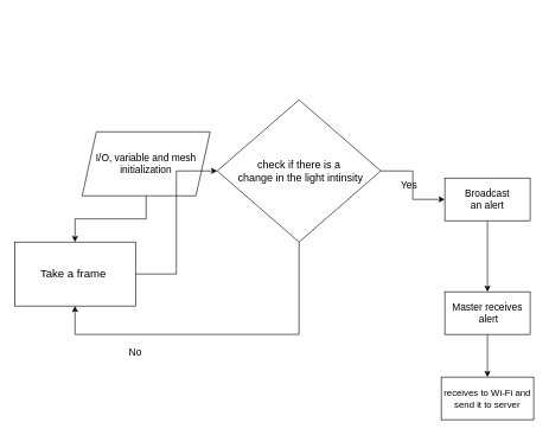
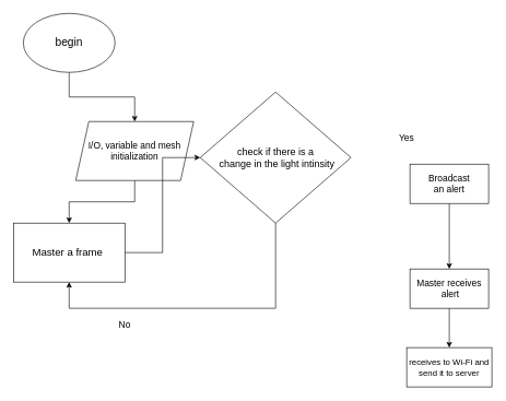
+ <mxCell id="3" value="&lt;font style=&quot;font-size: 17px;&quot;&gt;begin&lt;/font&gt;" style="ellipse;whiteSpace=wrap;html=1;" vertex="1" parent="1"><mxGeometry x="35" y="20" width="140" height="90" as="geometry" /></mxCell>
+ <mxCell id="2" style="edgeStyle=orthogonalEdgeStyle;rounded=0;orthogonalLoop=1;jettySize=auto;html=1;exitX=0.5;exitY=1;exitDx=0;exitDy=0;entryX=0.5;entryY=0;entryDx=0;entryDy=0;" edge="1" parent="1" source="3" target="5"><mxGeometry relative="1" as="geometry" /></mxCell>
- <mxCell id="8" style="edgeStyle=orthogonalEdgeStyle;rounded=0;orthogonalLoop=1;jettySize=auto;html=1;exitX=1;exitY=0.5;exitDx=0;exitDy=0;entryX=0;entryY=0.5;entryDx=0;entryDy=0;" edge="1" parent="1" source="10" target="12"><mxGeometry relative="1" as="geometry" /></mxCell>
- <mxCell id="13" value="&lt;font style=&quot;font-size: 14px;&quot;&gt;Yes&lt;/font&gt;" style="text;html=1;strokeColor=none;fillColor=none;align=center;verticalAlign=middle;whiteSpace=wrap;rounded=0;" vertex="1" parent="1"><mxGeometry x="545" y="245" width="60" height="30" as="geometry" /></mxCell>
+ <mxCell id="13" value="&lt;font style=&quot;font-size: 14px;&quot;&gt;Yes&lt;/font&gt;" style="text;html=1;strokeColor=none;fillColor=none;align=center;verticalAlign=middle;whiteSpace=wrap;rounded=0;" vertex="1" parent="1"><mxGeometry x="590" y="195" width="60" height="30" as="geometry" /></mxCell>
- <mxCell id="7" value="&lt;font style=&quot;font-size: 16px;&quot;&gt;Take a frame&amp;nbsp;&lt;/font&gt;" style="rounded=0;whiteSpace=wrap;html=1;" vertex="1" parent="1"><mxGeometry x="20" y="340" width="170" height="90" as="geometry" /></mxCell>
+ <mxCell id="7" value="&lt;font style=&quot;font-size: 16px;&quot;&gt;Master a frame&amp;nbsp;&lt;/font&gt;" style="rounded=0;whiteSpace=wrap;html=1;" vertex="1" parent="1"><mxGeometry x="20" y="340" width="170" height="90" as="geometry" /></mxCell>
